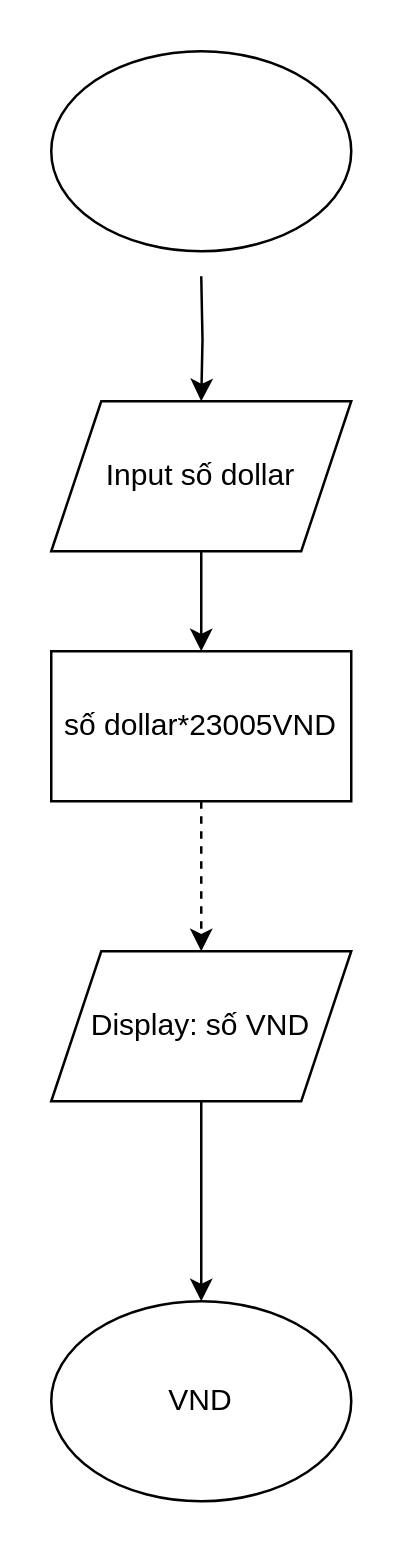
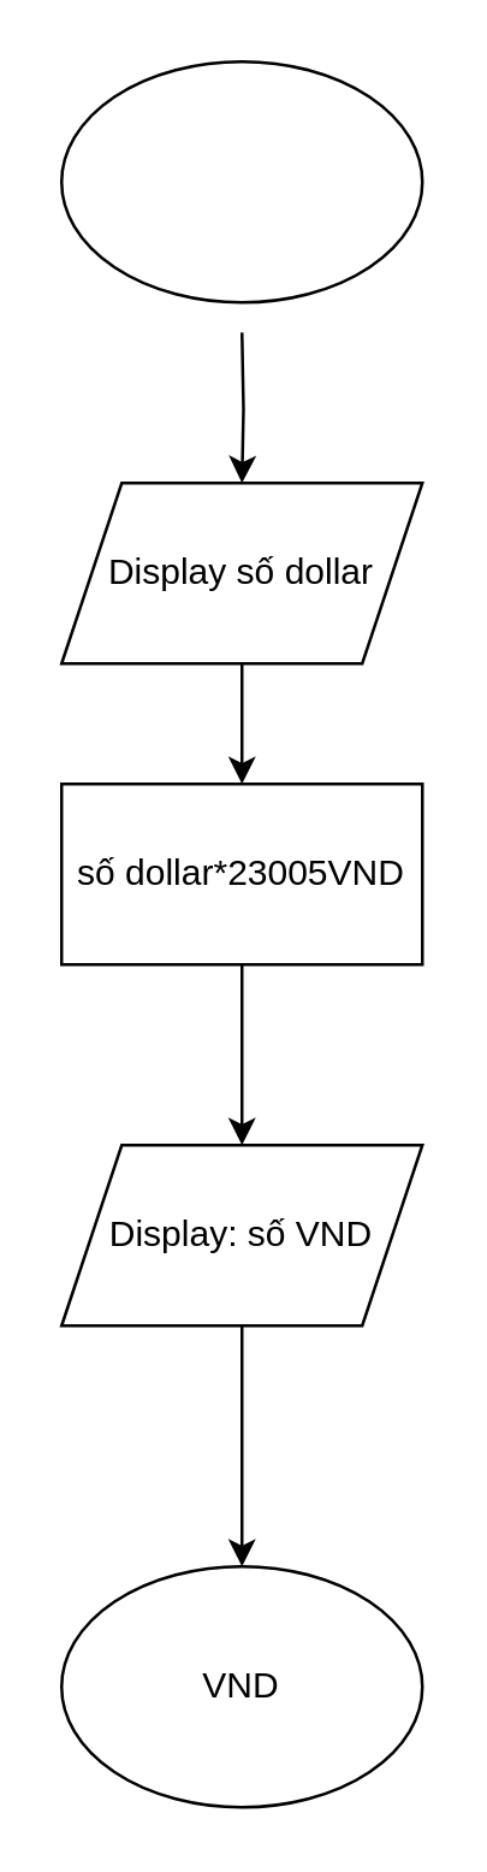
- <mxCell id="4" value="Input số dollar" style="shape=parallelogram;perimeter=parallelogramPerimeter;whiteSpace=wrap;html=1;fixedSize=1;" vertex="1" parent="1"><mxGeometry x="20" y="160" width="120" height="60" as="geometry" /></mxCell>
+ <mxCell id="4" value="Display số dollar" style="shape=parallelogram;perimeter=parallelogramPerimeter;whiteSpace=wrap;html=1;fixedSize=1;" vertex="1" parent="1"><mxGeometry x="20" y="160" width="120" height="60" as="geometry" /></mxCell>
- <mxCell id="5" style="edgeStyle=orthogonalEdgeStyle;rounded=0;orthogonalLoop=1;jettySize=auto;html=1;exitX=0.5;exitY=1;exitDx=0;exitDy=0;entryX=0.5;entryY=0;entryDx=0;entryDy=0;dashed=1;" edge="1" parent="1" source="6" target="8"><mxGeometry relative="1" as="geometry" /></mxCell>
+ <mxCell id="5" style="edgeStyle=orthogonalEdgeStyle;rounded=0;orthogonalLoop=1;jettySize=auto;html=1;exitX=0.5;exitY=1;exitDx=0;exitDy=0;entryX=0.5;entryY=0;entryDx=0;entryDy=0;" edge="1" parent="1" source="6" target="8"><mxGeometry relative="1" as="geometry" /></mxCell>
